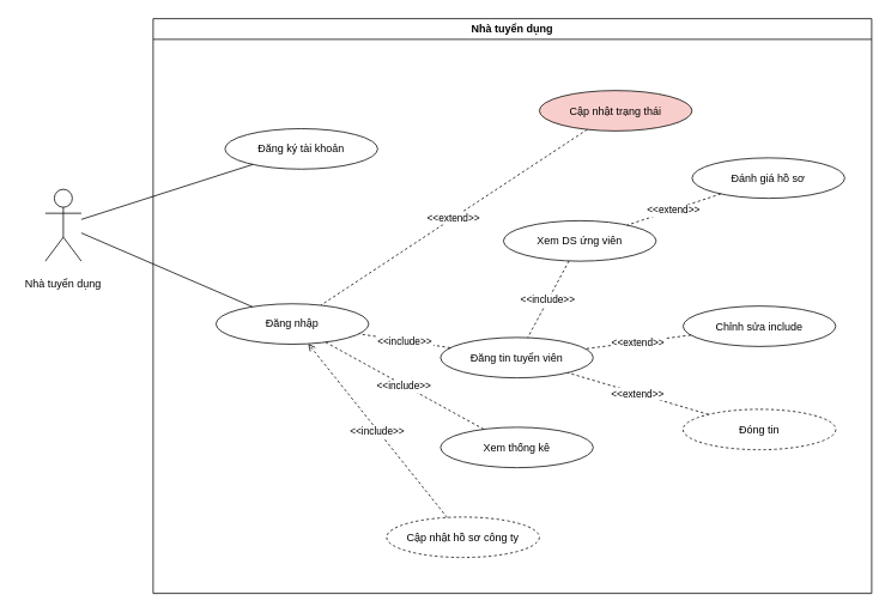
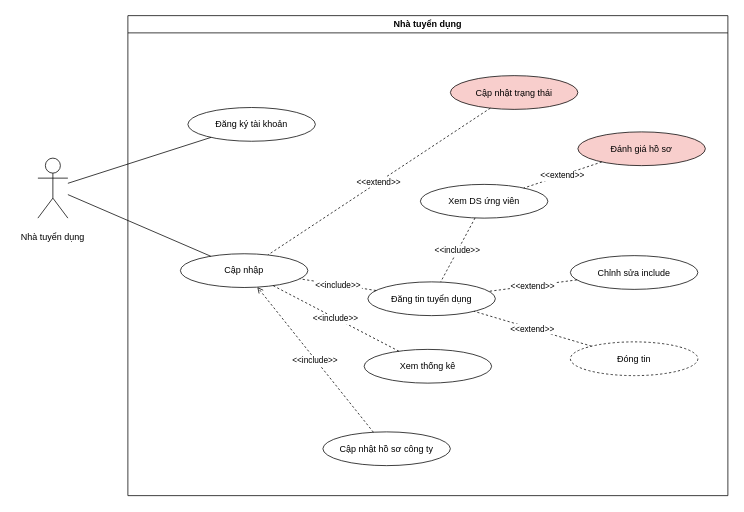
- <mxCell id="19" value="Đánh giá hồ sơ" style="ellipse;whiteSpace=wrap;html=1;" vertex="1" parent="2"><mxGeometry x="600" y="155" width="170" height="45" as="geometry" /></mxCell>
+ <mxCell id="19" value="Đánh giá hồ sơ" style="ellipse;whiteSpace=wrap;html=1;fillColor=#f8cecc;" vertex="1" parent="2"><mxGeometry x="600" y="155" width="170" height="45" as="geometry" /></mxCell>
- <mxCell id="3" value="Đăng nhập" style="ellipse;whiteSpace=wrap;html=1;" vertex="1" parent="2"><mxGeometry x="70" y="317.5" width="170" height="45" as="geometry" /></mxCell>
+ <mxCell id="3" value="Cập nhập" style="ellipse;whiteSpace=wrap;html=1;" vertex="1" parent="2"><mxGeometry x="70" y="317.5" width="170" height="45" as="geometry" /></mxCell>
- <mxCell id="10" value="Đăng tin tuyển viên" style="ellipse;whiteSpace=wrap;html=1;" vertex="1" parent="2"><mxGeometry x="320" y="355" width="170" height="45" as="geometry" /></mxCell>
+ <mxCell id="10" value="Đăng tin tuyển dụng" style="ellipse;whiteSpace=wrap;html=1;" vertex="1" parent="2"><mxGeometry x="320" y="355" width="170" height="45" as="geometry" /></mxCell>
- <mxCell id="6" value="Xem thống kê" style="ellipse;whiteSpace=wrap;html=1;" vertex="1" parent="2"><mxGeometry x="320" y="455" width="170" height="45" as="geometry" /></mxCell>
+ <mxCell id="6" value="Xem thống kê" style="ellipse;whiteSpace=wrap;html=1;" vertex="1" parent="2"><mxGeometry x="315" y="445" width="170" height="45" as="geometry" /></mxCell>
- <mxCell id="4" value="Cập nhật hồ sơ công ty" style="ellipse;whiteSpace=wrap;html=1;dashed=1;" vertex="1" parent="2"><mxGeometry x="260" y="555" width="170" height="45" as="geometry" /></mxCell>
+ <mxCell id="4" value="Cập nhật hồ sơ công ty" style="ellipse;whiteSpace=wrap;html=1;" vertex="1" parent="2"><mxGeometry x="260" y="555" width="170" height="45" as="geometry" /></mxCell>
